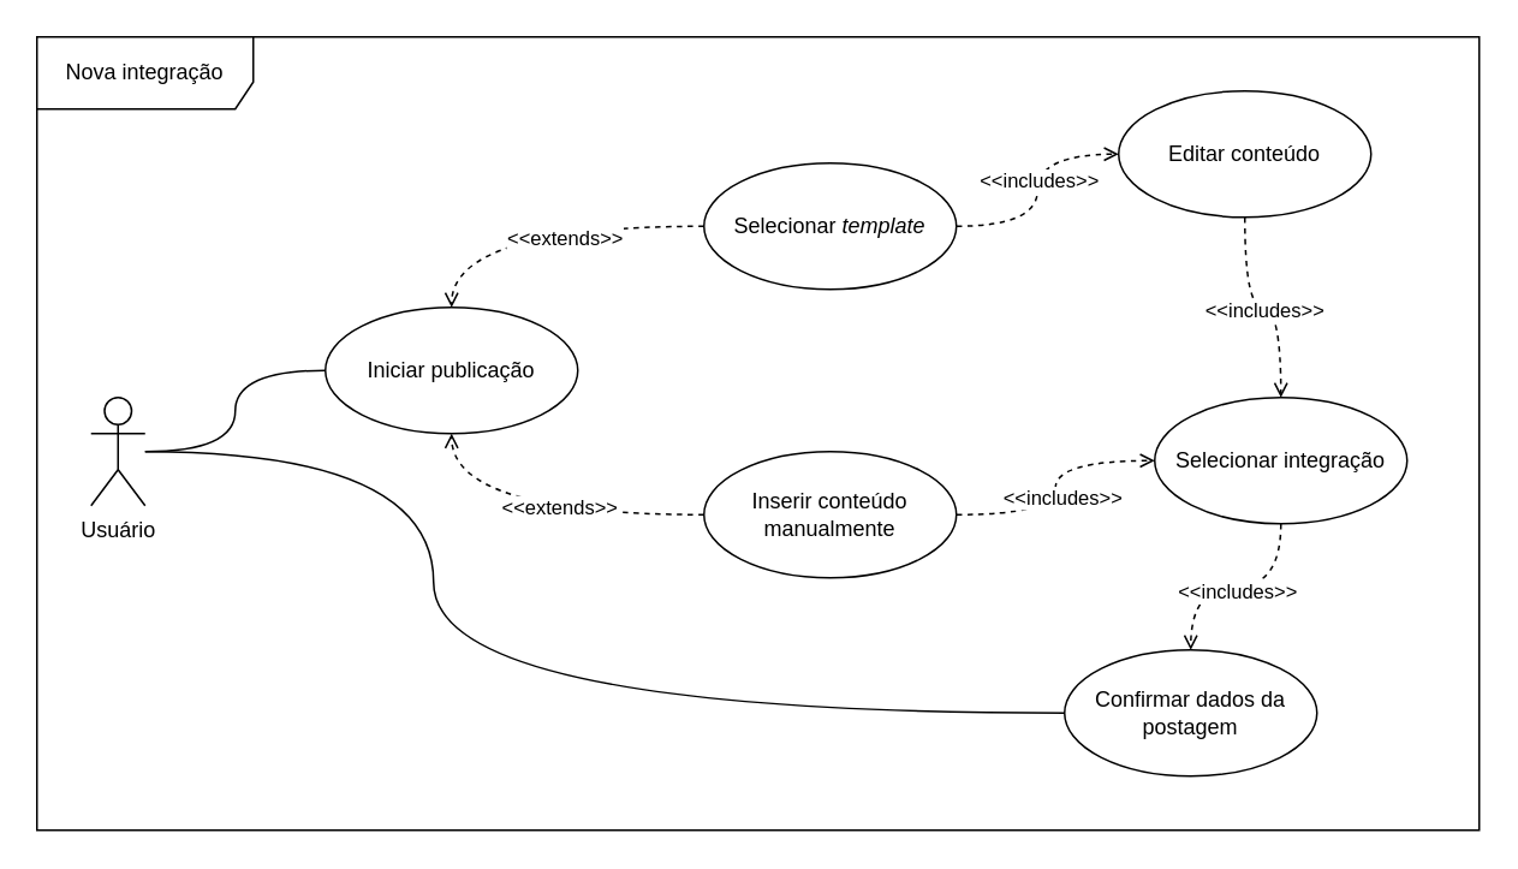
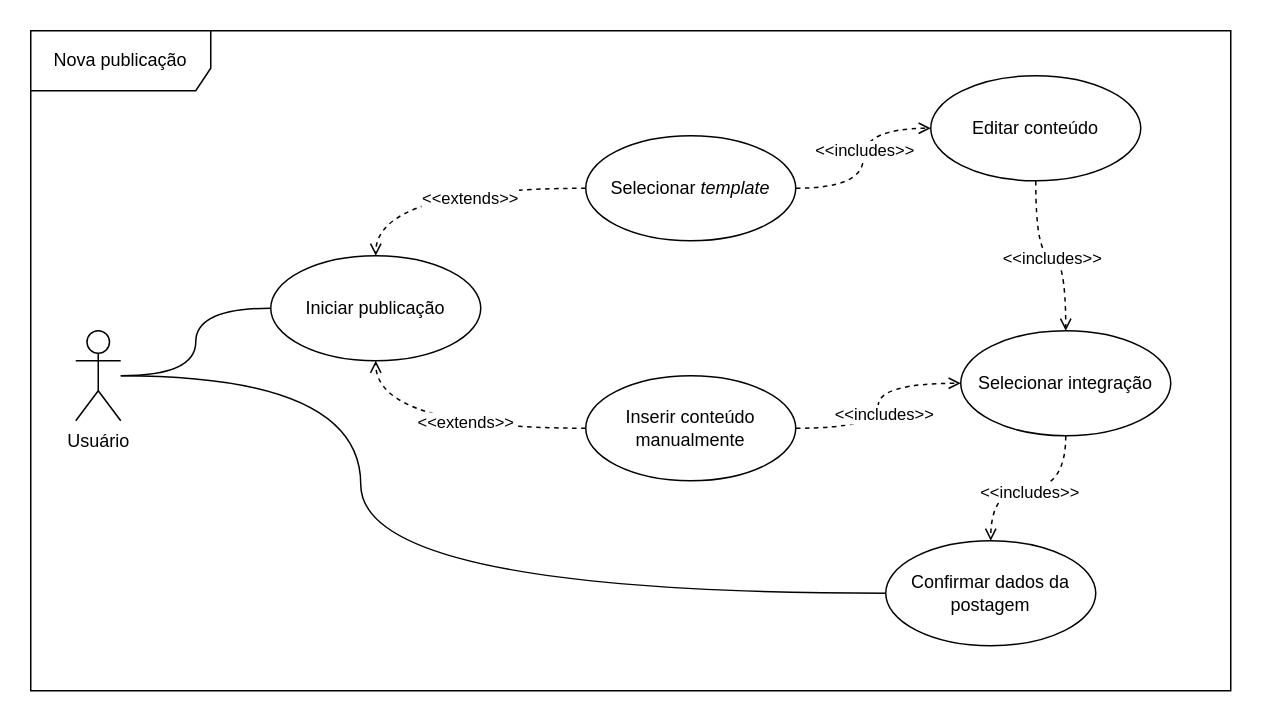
- <mxCell id="23" value="Nova integração" style="shape=umlFrame;whiteSpace=wrap;html=1;pointerEvents=0;width=120;height=40;" vertex="1" parent="1"><mxGeometry x="20" y="20" width="800" height="440" as="geometry" /></mxCell>
+ <mxCell id="23" value="Nova publicação" style="shape=umlFrame;whiteSpace=wrap;html=1;pointerEvents=0;width=120;height=40;" vertex="1" parent="1"><mxGeometry x="20" y="20" width="800" height="440" as="geometry" /></mxCell>
